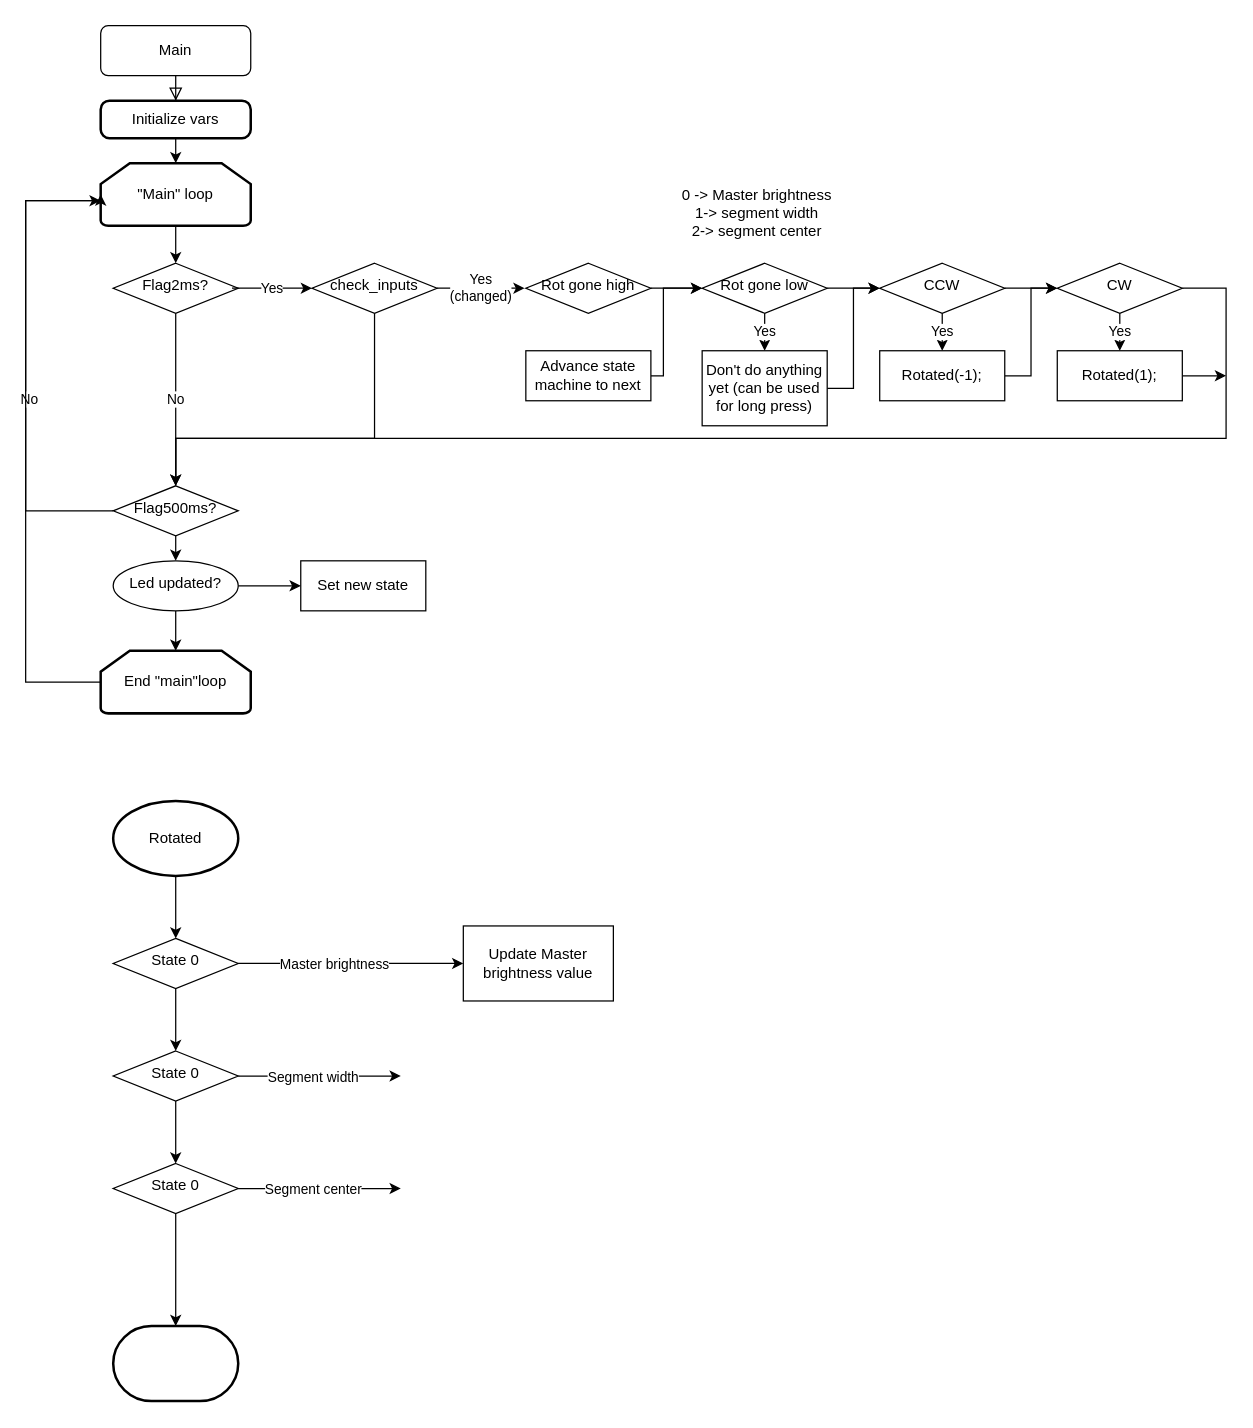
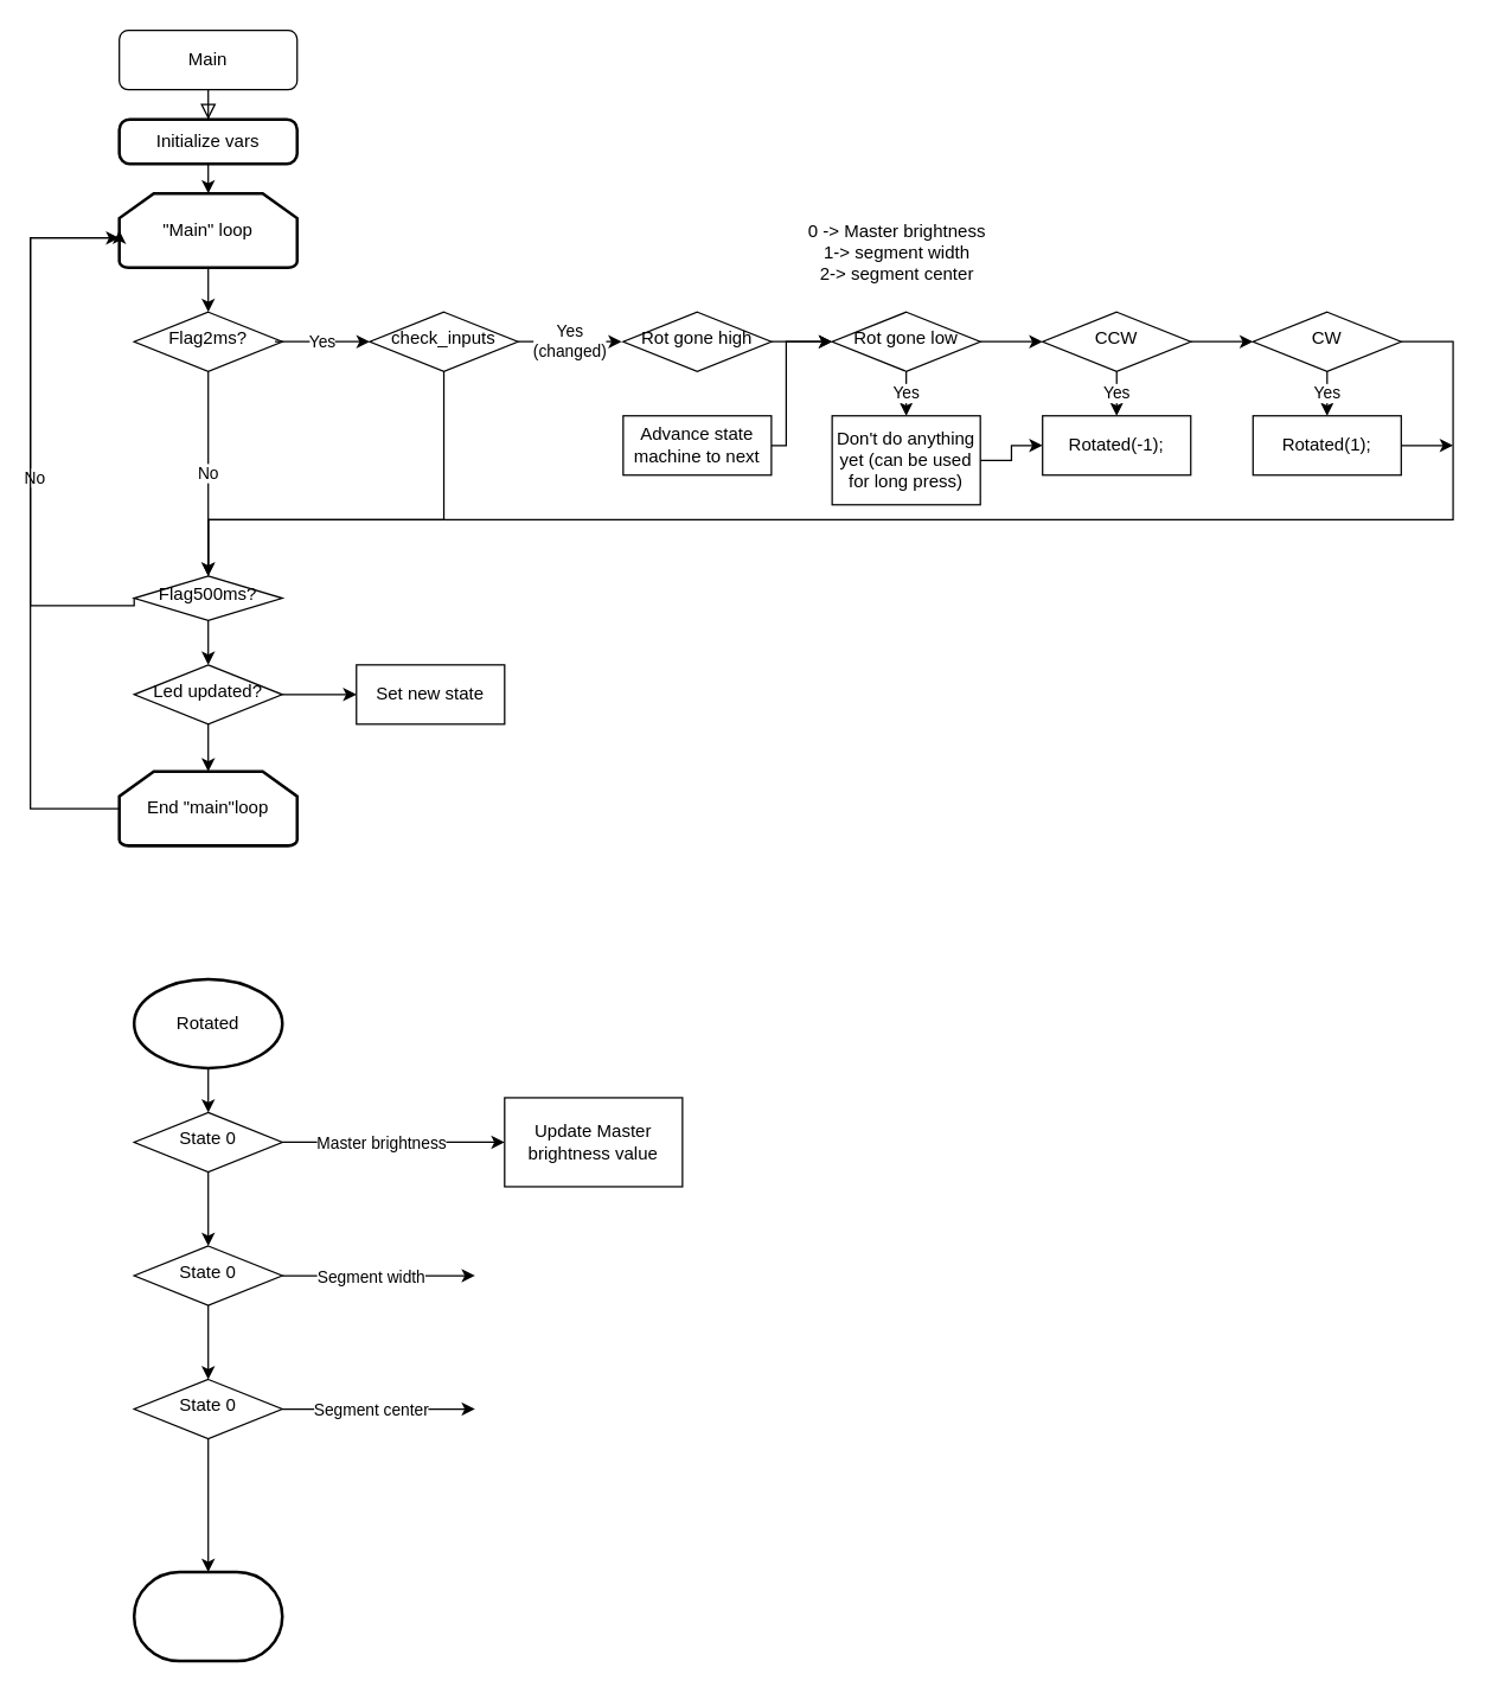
- <mxCell id="26" style="edgeStyle=orthogonalEdgeStyle;rounded=0;orthogonalLoop=1;jettySize=auto;html=1;exitX=1;exitY=0.5;exitDx=0;exitDy=0;entryX=0;entryY=0.5;entryDx=0;entryDy=0;" edge="1" parent="1" source="27" target="30"><mxGeometry relative="1" as="geometry"><mxPoint x="690" y="250" as="targetPoint" /></mxGeometry></mxCell>
+ <mxCell id="26" style="edgeStyle=orthogonalEdgeStyle;rounded=0;orthogonalLoop=1;jettySize=auto;html=1;exitX=1;exitY=0.5;exitDx=0;exitDy=0;" edge="1" parent="1" source="27" target="32"><mxGeometry relative="1" as="geometry"><mxPoint x="690" y="250" as="targetPoint" /></mxGeometry></mxCell>
- <mxCell id="31" style="edgeStyle=orthogonalEdgeStyle;rounded=0;orthogonalLoop=1;jettySize=auto;html=1;exitX=1;exitY=0.5;exitDx=0;exitDy=0;entryX=0;entryY=0.5;entryDx=0;entryDy=0;" edge="1" parent="1" source="32" target="35"><mxGeometry relative="1" as="geometry" /></mxCell>
- <mxCell id="16" value="Flag500ms?" style="rhombus;whiteSpace=wrap;html=1;shadow=0;fontFamily=Helvetica;fontSize=12;align=center;strokeWidth=1;spacing=6;spacingTop=-4;" vertex="1" parent="1"><mxGeometry x="90" y="388" width="100" height="40" as="geometry" /></mxCell>
+ <mxCell id="16" value="Flag500ms?" style="rhombus;whiteSpace=wrap;html=1;shadow=0;fontFamily=Helvetica;fontSize=12;align=center;strokeWidth=1;spacing=6;spacingTop=-4;" vertex="1" parent="1"><mxGeometry x="90" y="388" width="100" height="30" as="geometry" /></mxCell>
- <mxCell id="41" value="Led updated?" style="ellipse;whiteSpace=wrap;html=1;shadow=0;fontFamily=Helvetica;fontSize=12;align=center;strokeWidth=1;spacing=6;spacingTop=-4;" vertex="1" parent="1"><mxGeometry x="90" y="448" width="100" height="40" as="geometry" /></mxCell>
+ <mxCell id="41" value="Led updated?" style="rhombus;whiteSpace=wrap;html=1;shadow=0;fontFamily=Helvetica;fontSize=12;align=center;strokeWidth=1;spacing=6;spacingTop=-4;" vertex="1" parent="1"><mxGeometry x="90" y="448" width="100" height="40" as="geometry" /></mxCell>
- <mxCell id="56" value="Rotated" style="strokeWidth=2;html=1;shape=mxgraph.flowchart.start_1;whiteSpace=wrap;" vertex="1" parent="1"><mxGeometry x="90" y="640" width="100" height="60" as="geometry" /></mxCell>
+ <mxCell id="56" value="Rotated" style="strokeWidth=2;html=1;shape=mxgraph.flowchart.start_1;whiteSpace=wrap;" vertex="1" parent="1"><mxGeometry x="90" y="660" width="100" height="60" as="geometry" /></mxCell>
- <mxCell id="60" value="Update Master brightness value" style="rounded=0;whiteSpace=wrap;html=1;" vertex="1" parent="1"><mxGeometry x="370" y="740" width="120" height="60" as="geometry" /></mxCell>
+ <mxCell id="60" value="Update Master brightness value" style="rounded=0;whiteSpace=wrap;html=1;" vertex="1" parent="1"><mxGeometry x="340" y="740" width="120" height="60" as="geometry" /></mxCell>
